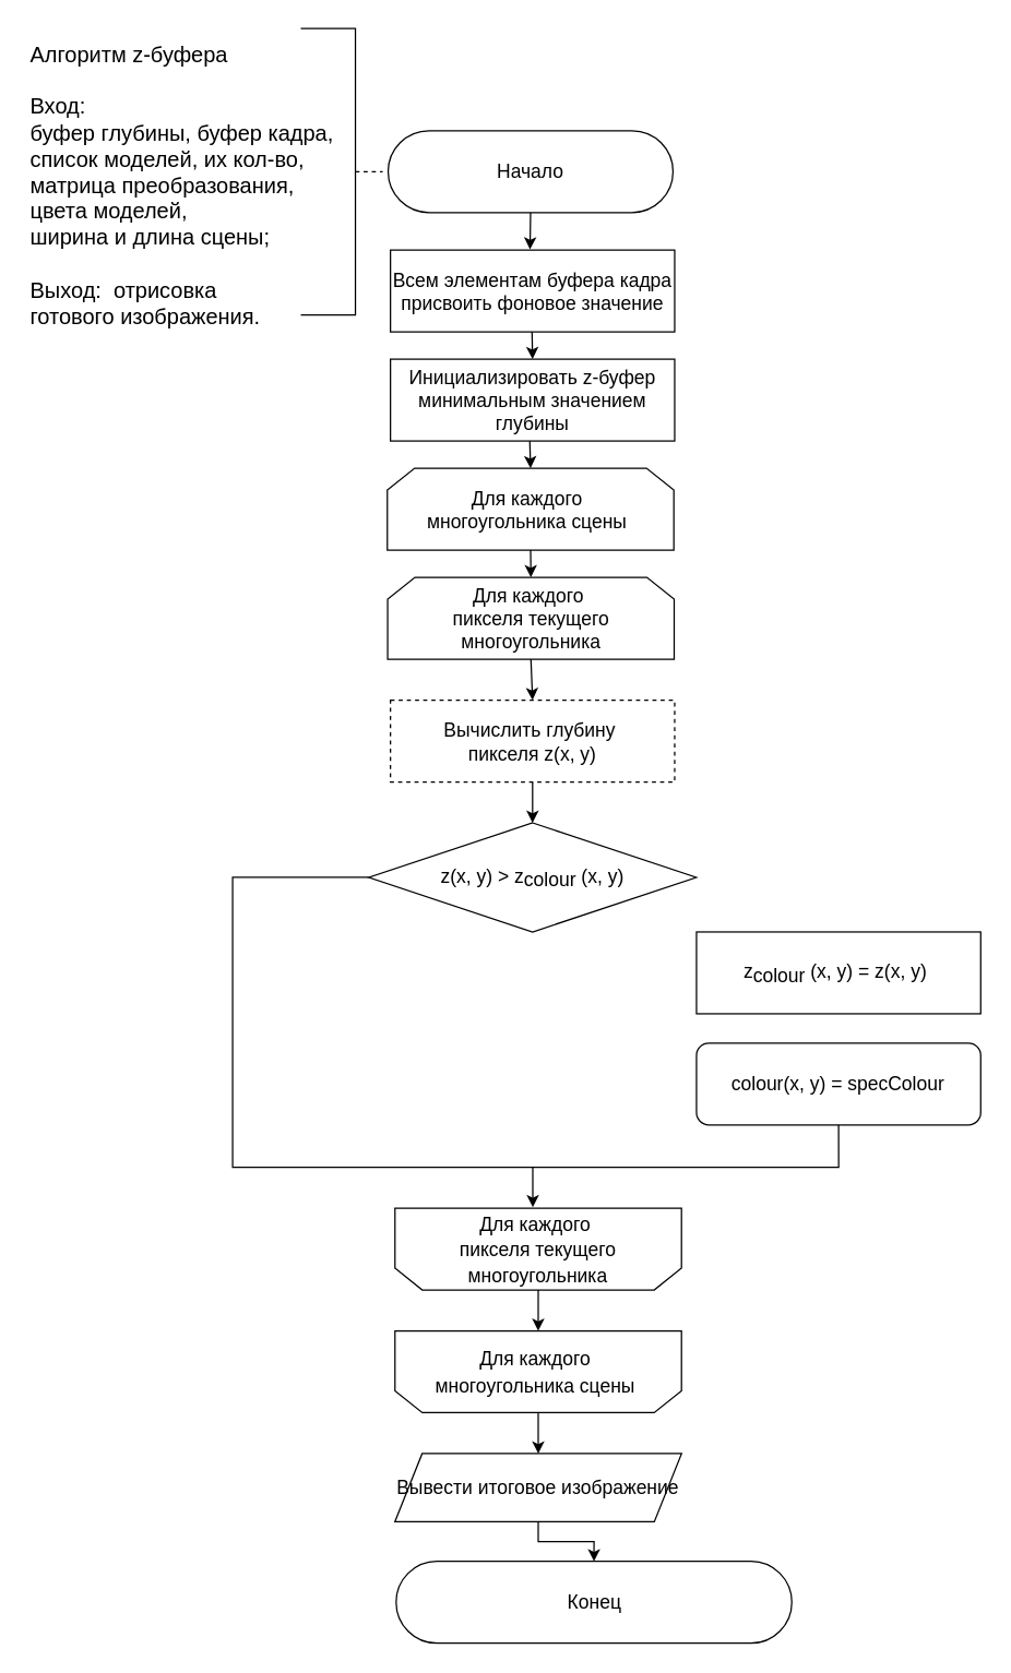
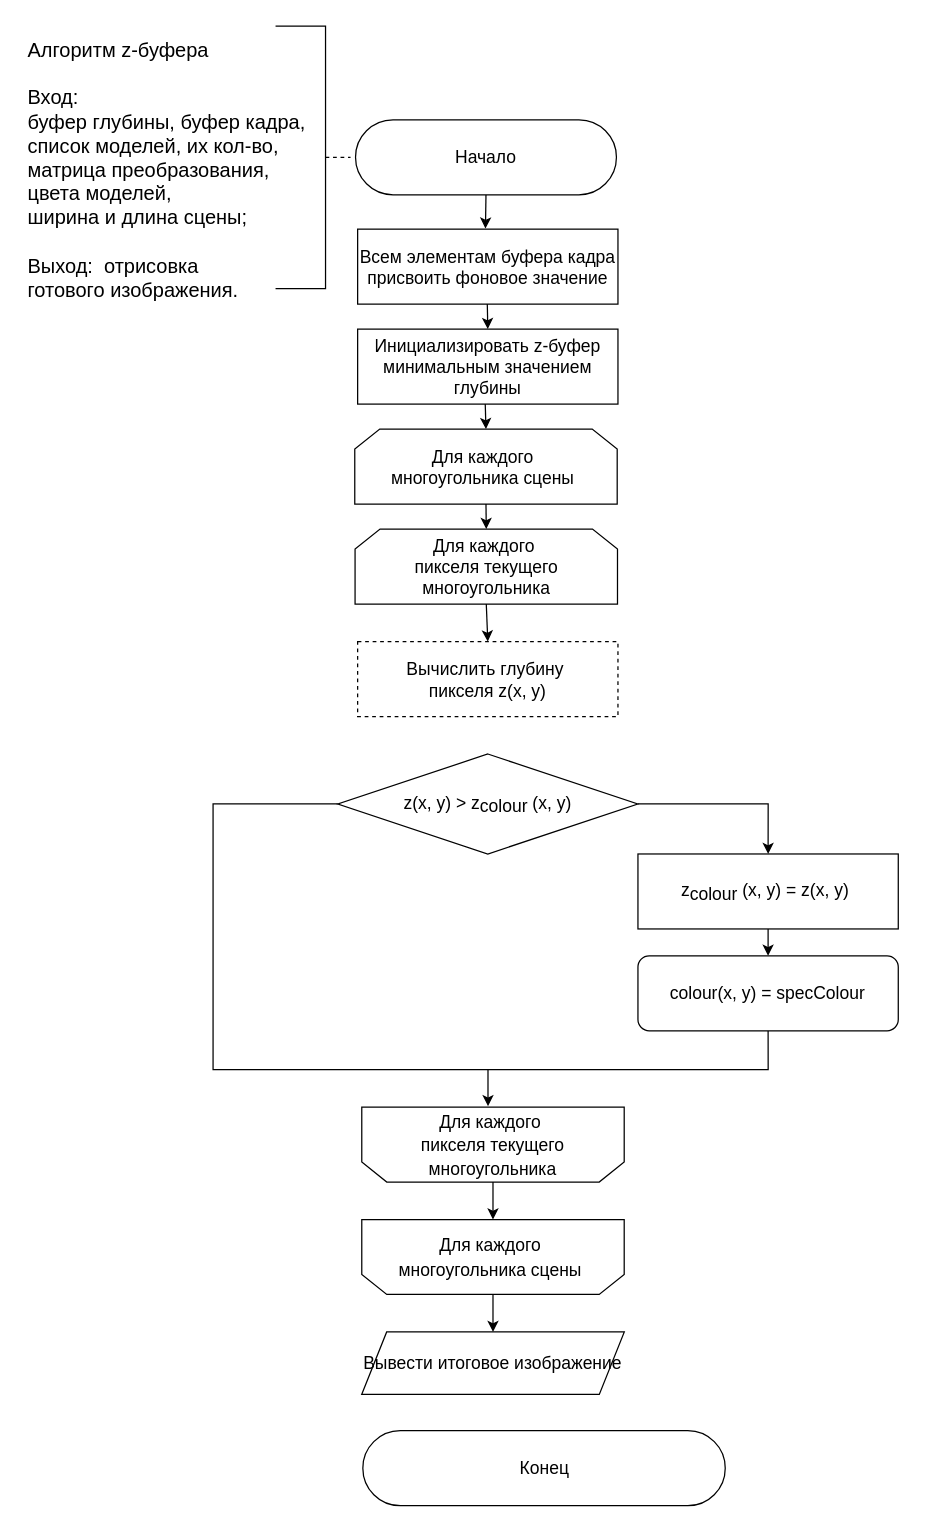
- <mxCell id="14" style="edgeStyle=none;html=1;exitX=0.5;exitY=1;exitDx=0;exitDy=0;entryX=0.5;entryY=0;entryDx=0;entryDy=0;entryPerimeter=0;fontFamily=Helvetica;fontSize=14;" parent="1" source="15" target="20" edge="1"><mxGeometry relative="1" as="geometry" /></mxCell>
+ <mxCell id="18" style="edgeStyle=orthogonalEdgeStyle;html=1;exitX=1;exitY=0.5;exitDx=0;exitDy=0;exitPerimeter=0;entryX=0.5;entryY=0;entryDx=0;entryDy=0;fontFamily=Helvetica;fontSize=14;rounded=0;" parent="1" source="20" target="22" edge="1"><mxGeometry relative="1" as="geometry" /></mxCell>
+ <mxCell id="21" style="edgeStyle=orthogonalEdgeStyle;rounded=0;html=1;exitX=0.5;exitY=1;exitDx=0;exitDy=0;entryX=0.5;entryY=0;entryDx=0;entryDy=0;fontFamily=Helvetica;fontSize=14;" parent="1" source="22" target="24" edge="1"><mxGeometry relative="1" as="geometry" /></mxCell>
- <mxCell id="25" style="edgeStyle=orthogonalEdgeStyle;rounded=0;html=1;exitX=0.5;exitY=1;exitDx=0;exitDy=0;entryX=0.5;entryY=0.5;entryDx=0;entryDy=-30.0;entryPerimeter=0;fontFamily=Helvetica;fontSize=14;" parent="1" source="30" target="26" edge="1"><mxGeometry relative="1" as="geometry"><mxPoint x="393.155" y="1125" as="sourcePoint" /></mxGeometry></mxCell>
